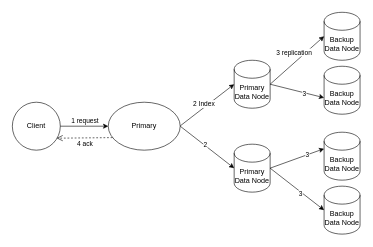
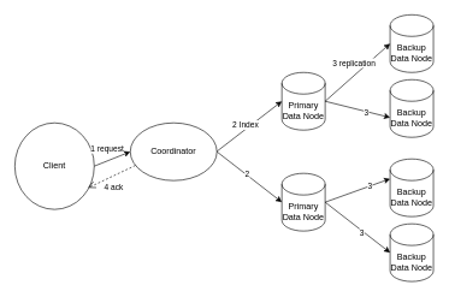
- <mxCell id="2" value="Client" style="ellipse;whiteSpace=wrap;html=1;aspect=fixed;" vertex="1" parent="1"><mxGeometry x="20" y="170" width="80" height="80" as="geometry" /></mxCell>
+ <mxCell id="2" value="Client" style="ellipse;whiteSpace=wrap;html=1;aspect=fixed;" vertex="1" parent="1"><mxGeometry x="20" y="170" width="110" height="120" as="geometry" /></mxCell>
- <mxCell id="3" value="Primary" style="ellipse;whiteSpace=wrap;html=1;" vertex="1" parent="1"><mxGeometry x="180" y="170" width="120" height="80" as="geometry" /></mxCell>
+ <mxCell id="3" value="Coordinator" style="ellipse;whiteSpace=wrap;html=1;" vertex="1" parent="1"><mxGeometry x="180" y="170" width="120" height="80" as="geometry" /></mxCell>
